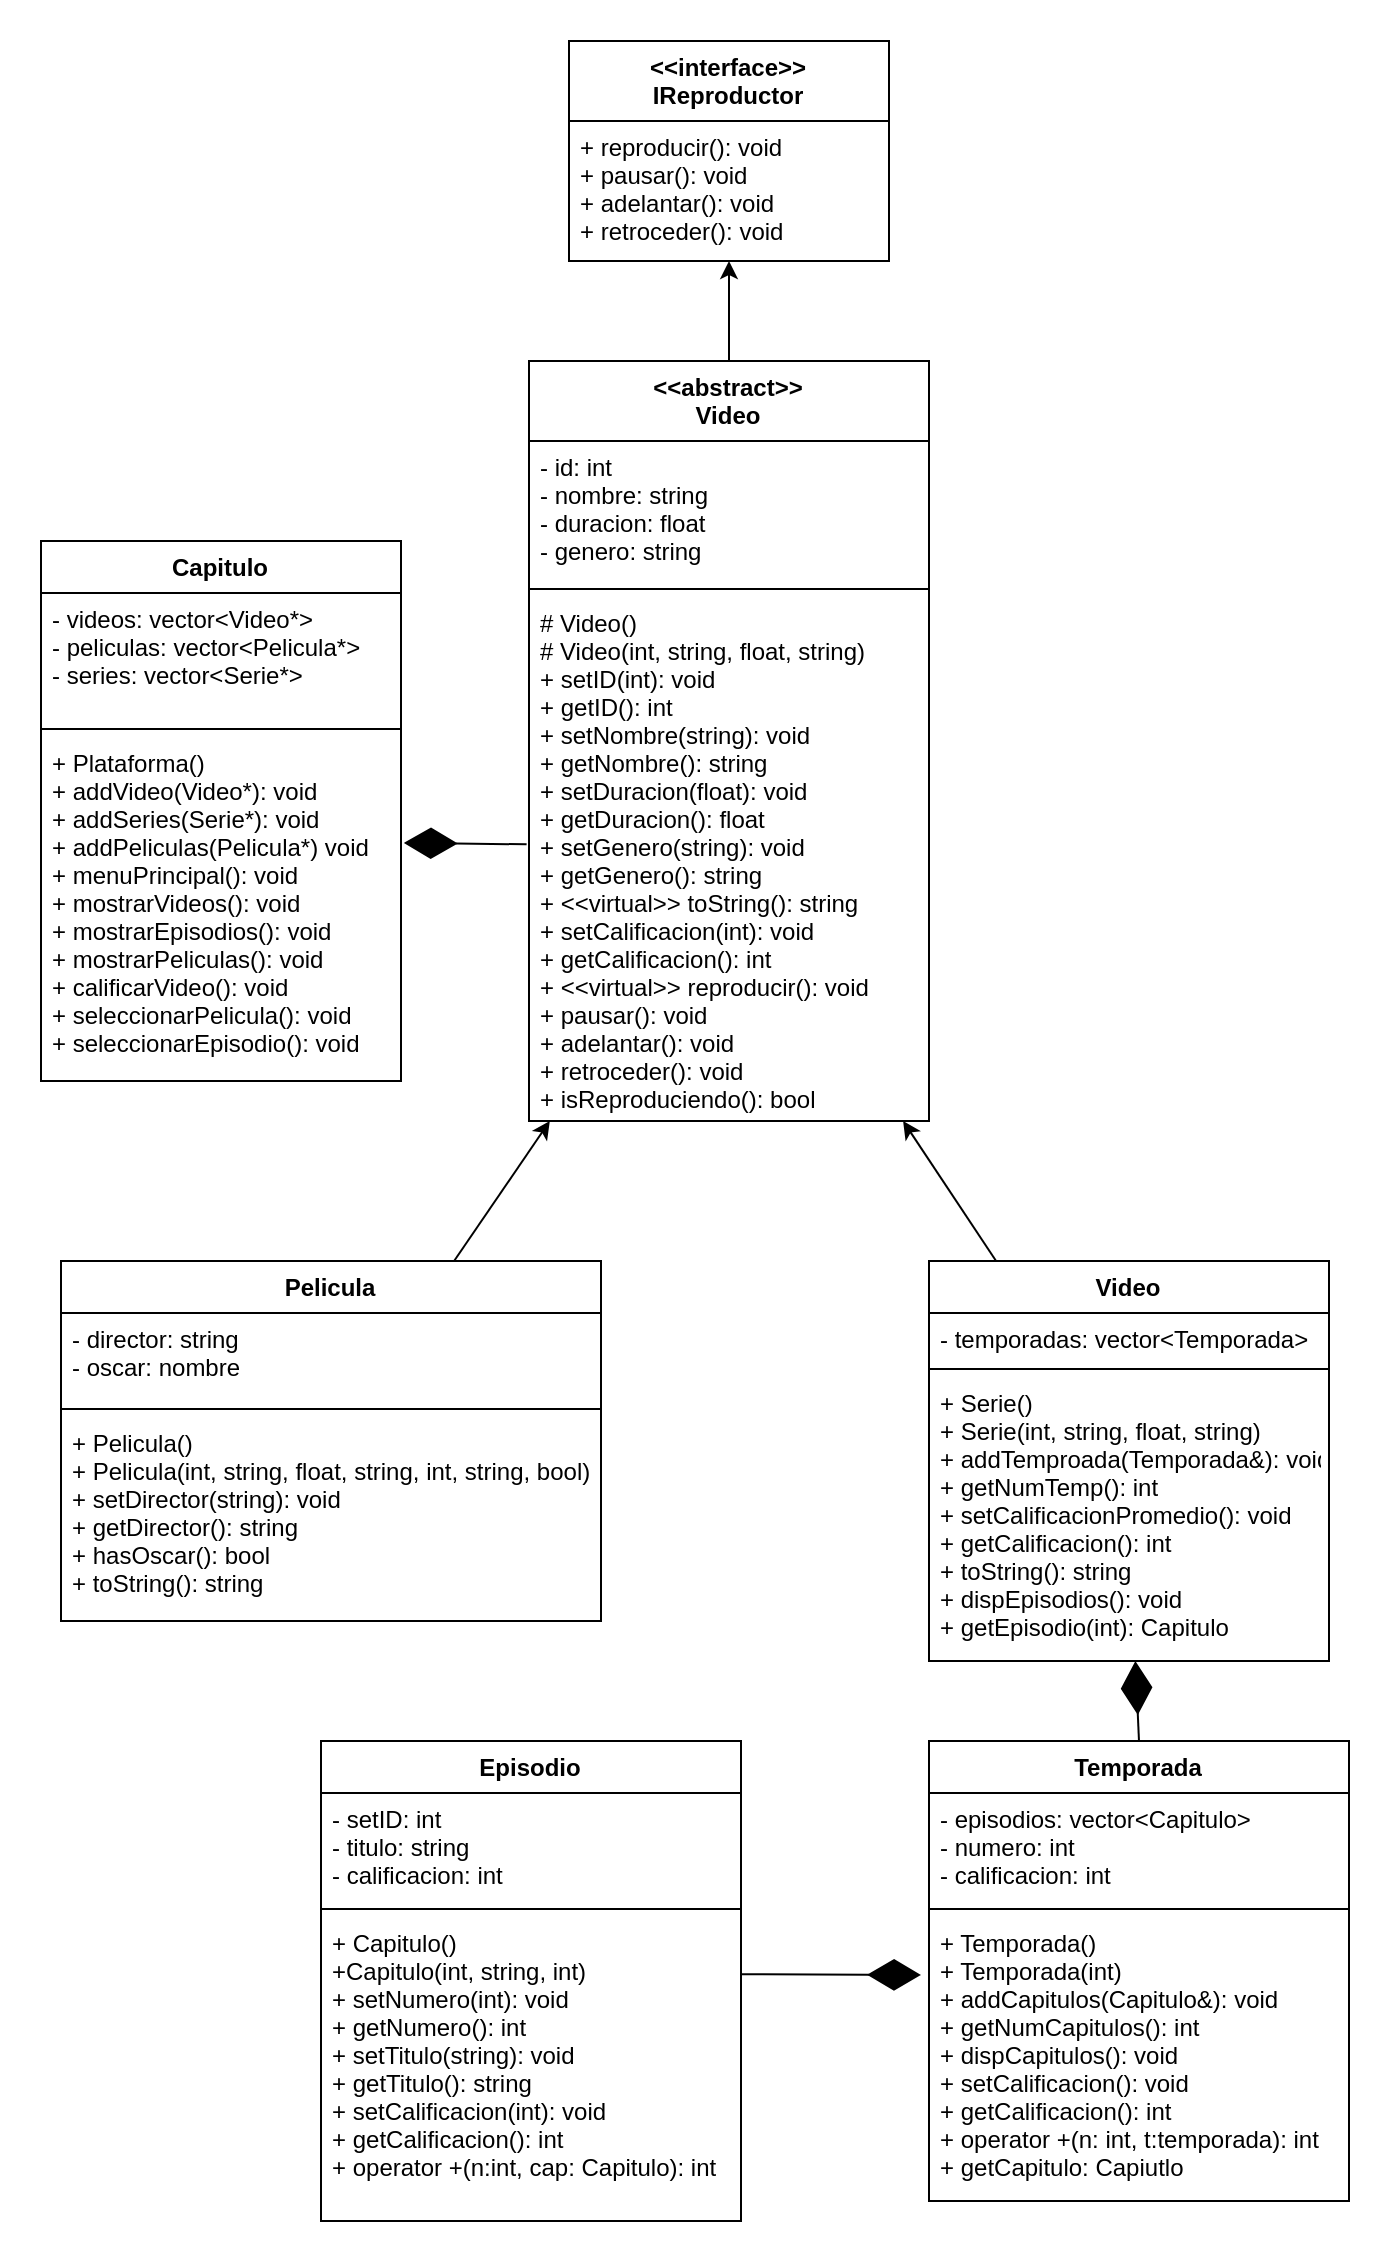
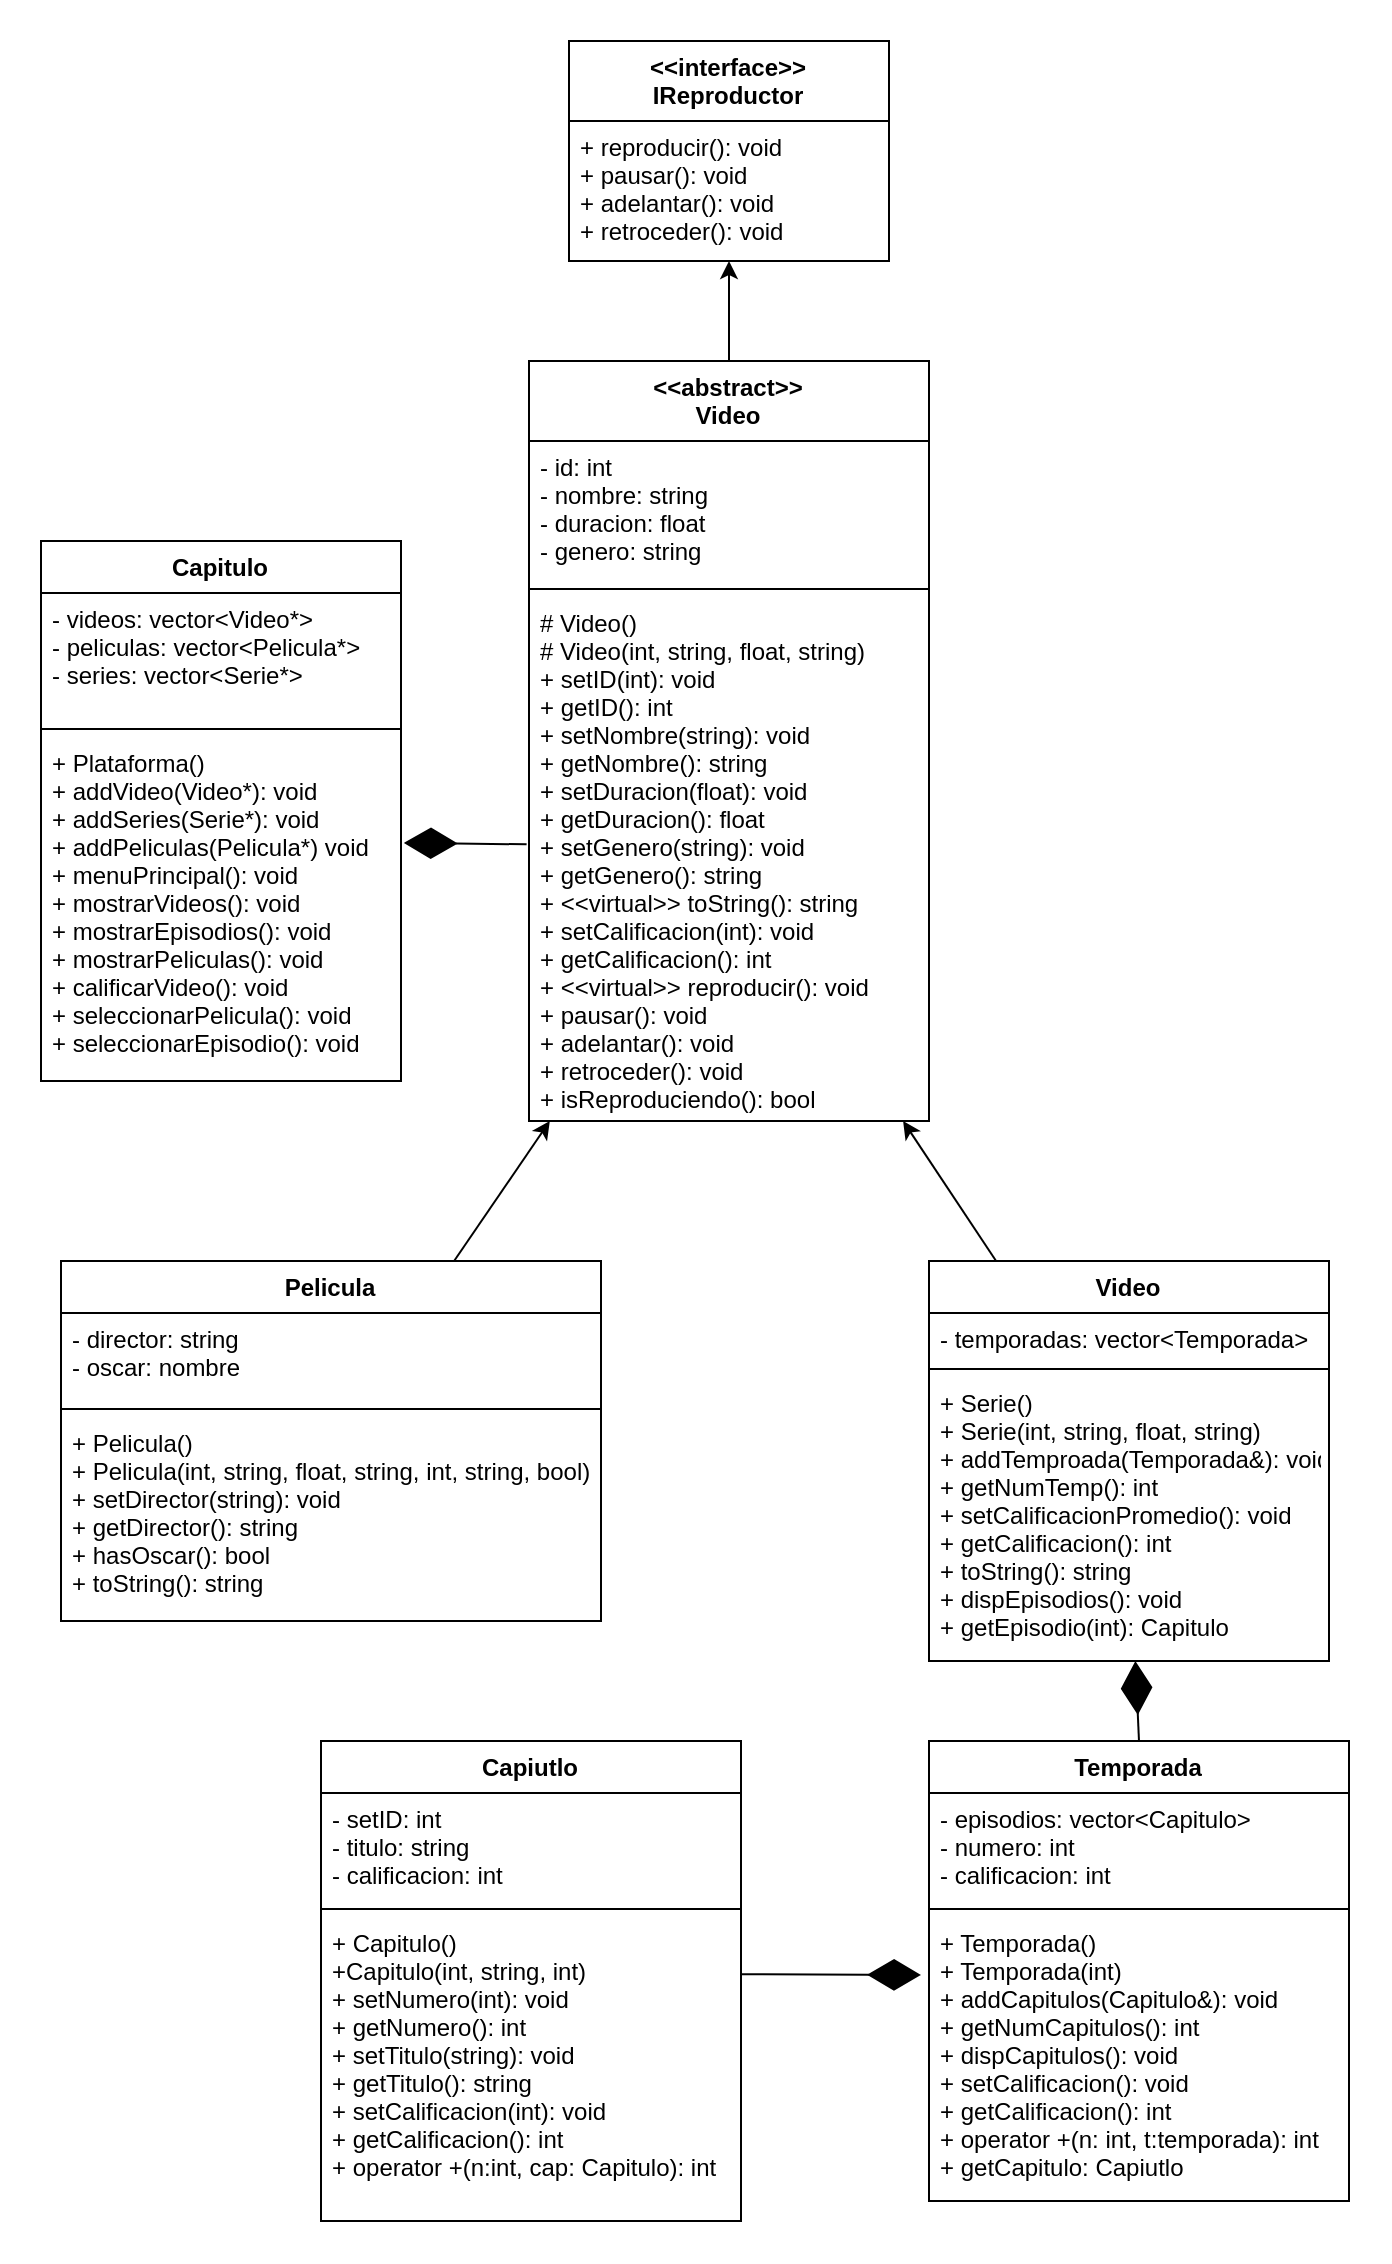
- <mxCell id="21" value="Episodio" style="swimlane;fontStyle=1;align=center;verticalAlign=top;childLayout=stackLayout;horizontal=1;startSize=26;horizontalStack=0;resizeParent=1;resizeParentMax=0;resizeLast=0;collapsible=1;marginBottom=0;" parent="1" vertex="1"><mxGeometry x="160" y="870" width="210" height="240" as="geometry" /></mxCell>
+ <mxCell id="21" value="Capiutlo" style="swimlane;fontStyle=1;align=center;verticalAlign=top;childLayout=stackLayout;horizontal=1;startSize=26;horizontalStack=0;resizeParent=1;resizeParentMax=0;resizeLast=0;collapsible=1;marginBottom=0;" parent="1" vertex="1"><mxGeometry x="160" y="870" width="210" height="240" as="geometry" /></mxCell>
